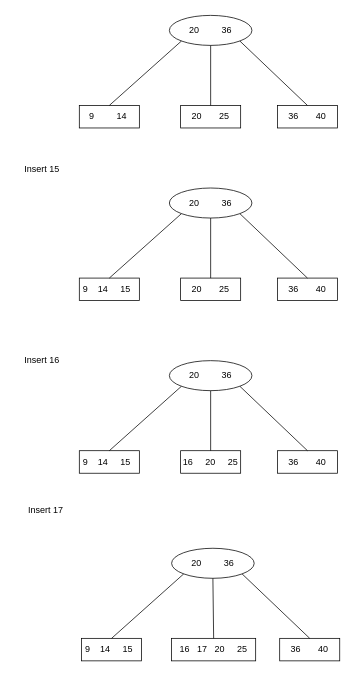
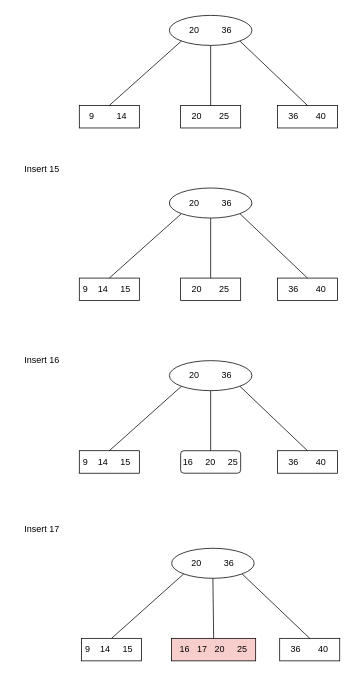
- <mxCell id="21" value="16&amp;nbsp; &amp;nbsp; &amp;nbsp;20&amp;nbsp; &amp;nbsp; &amp;nbsp;25" style="rounded=0;whiteSpace=wrap;html=1;" vertex="1" parent="1"><mxGeometry x="240" y="600" width="80" height="30" as="geometry" /></mxCell>
+ <mxCell id="21" value="16&amp;nbsp; &amp;nbsp; &amp;nbsp;20&amp;nbsp; &amp;nbsp; &amp;nbsp;25" style="whiteSpace=wrap;html=1;rounded=1;" vertex="1" parent="1"><mxGeometry x="240" y="600" width="80" height="30" as="geometry" /></mxCell>
- <mxCell id="11" value="Insert 17" style="text;html=1;align=center;verticalAlign=middle;resizable=0;points=[];autosize=1;strokeColor=none;fillColor=none;" parent="1" vertex="1"><mxGeometry x="25" y="665" width="70" height="30" as="geometry" /></mxCell>
+ <mxCell id="11" value="Insert 17" style="text;html=1;align=center;verticalAlign=middle;resizable=0;points=[];autosize=1;strokeColor=none;fillColor=none;" parent="1" vertex="1"><mxGeometry x="20" y="690" width="70" height="30" as="geometry" /></mxCell>
- <mxCell id="28" value="16&amp;nbsp; &amp;nbsp;17&amp;nbsp; &amp;nbsp;20&amp;nbsp; &amp;nbsp; &amp;nbsp;25" style="rounded=0;whiteSpace=wrap;html=1;" vertex="1" parent="1"><mxGeometry x="228" y="850" width="112" height="30" as="geometry" /></mxCell>
+ <mxCell id="28" value="16&amp;nbsp; &amp;nbsp;17&amp;nbsp; &amp;nbsp;20&amp;nbsp; &amp;nbsp; &amp;nbsp;25" style="rounded=0;whiteSpace=wrap;html=1;fillColor=#f8cecc;" vertex="1" parent="1"><mxGeometry x="228" y="850" width="112" height="30" as="geometry" /></mxCell>
